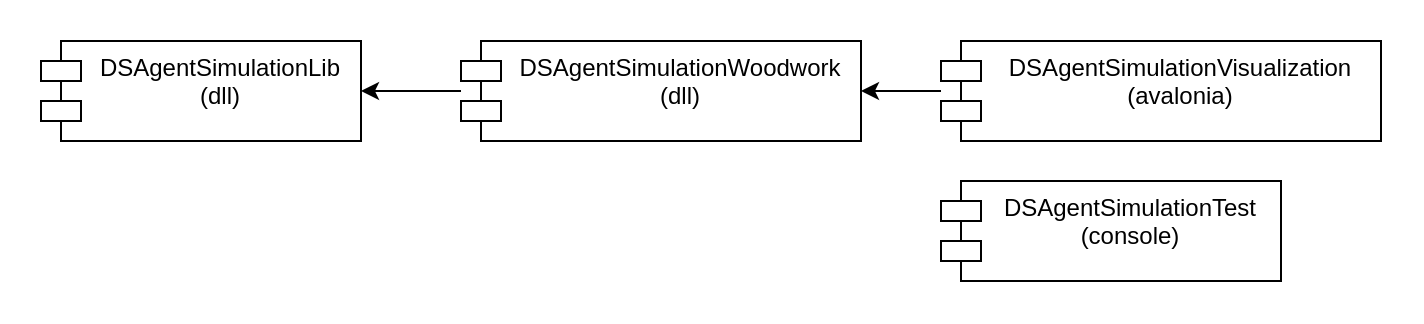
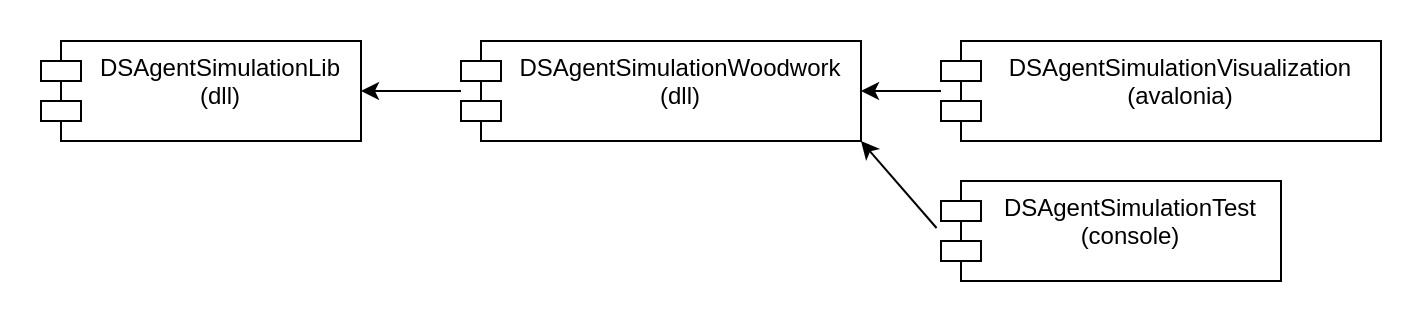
+ <mxCell id="8" value="" style="endArrow=classic;html=1;rounded=0;exitX=-0.013;exitY=0.47;exitDx=0;exitDy=0;exitPerimeter=0;entryX=1;entryY=1;entryDx=0;entryDy=0;" edge="1" parent="1" source="7" target="4"><mxGeometry width="50" height="50" relative="1" as="geometry"><mxPoint x="380" y="100" as="sourcePoint" /><mxPoint x="430" y="50" as="targetPoint" /></mxGeometry></mxCell>
